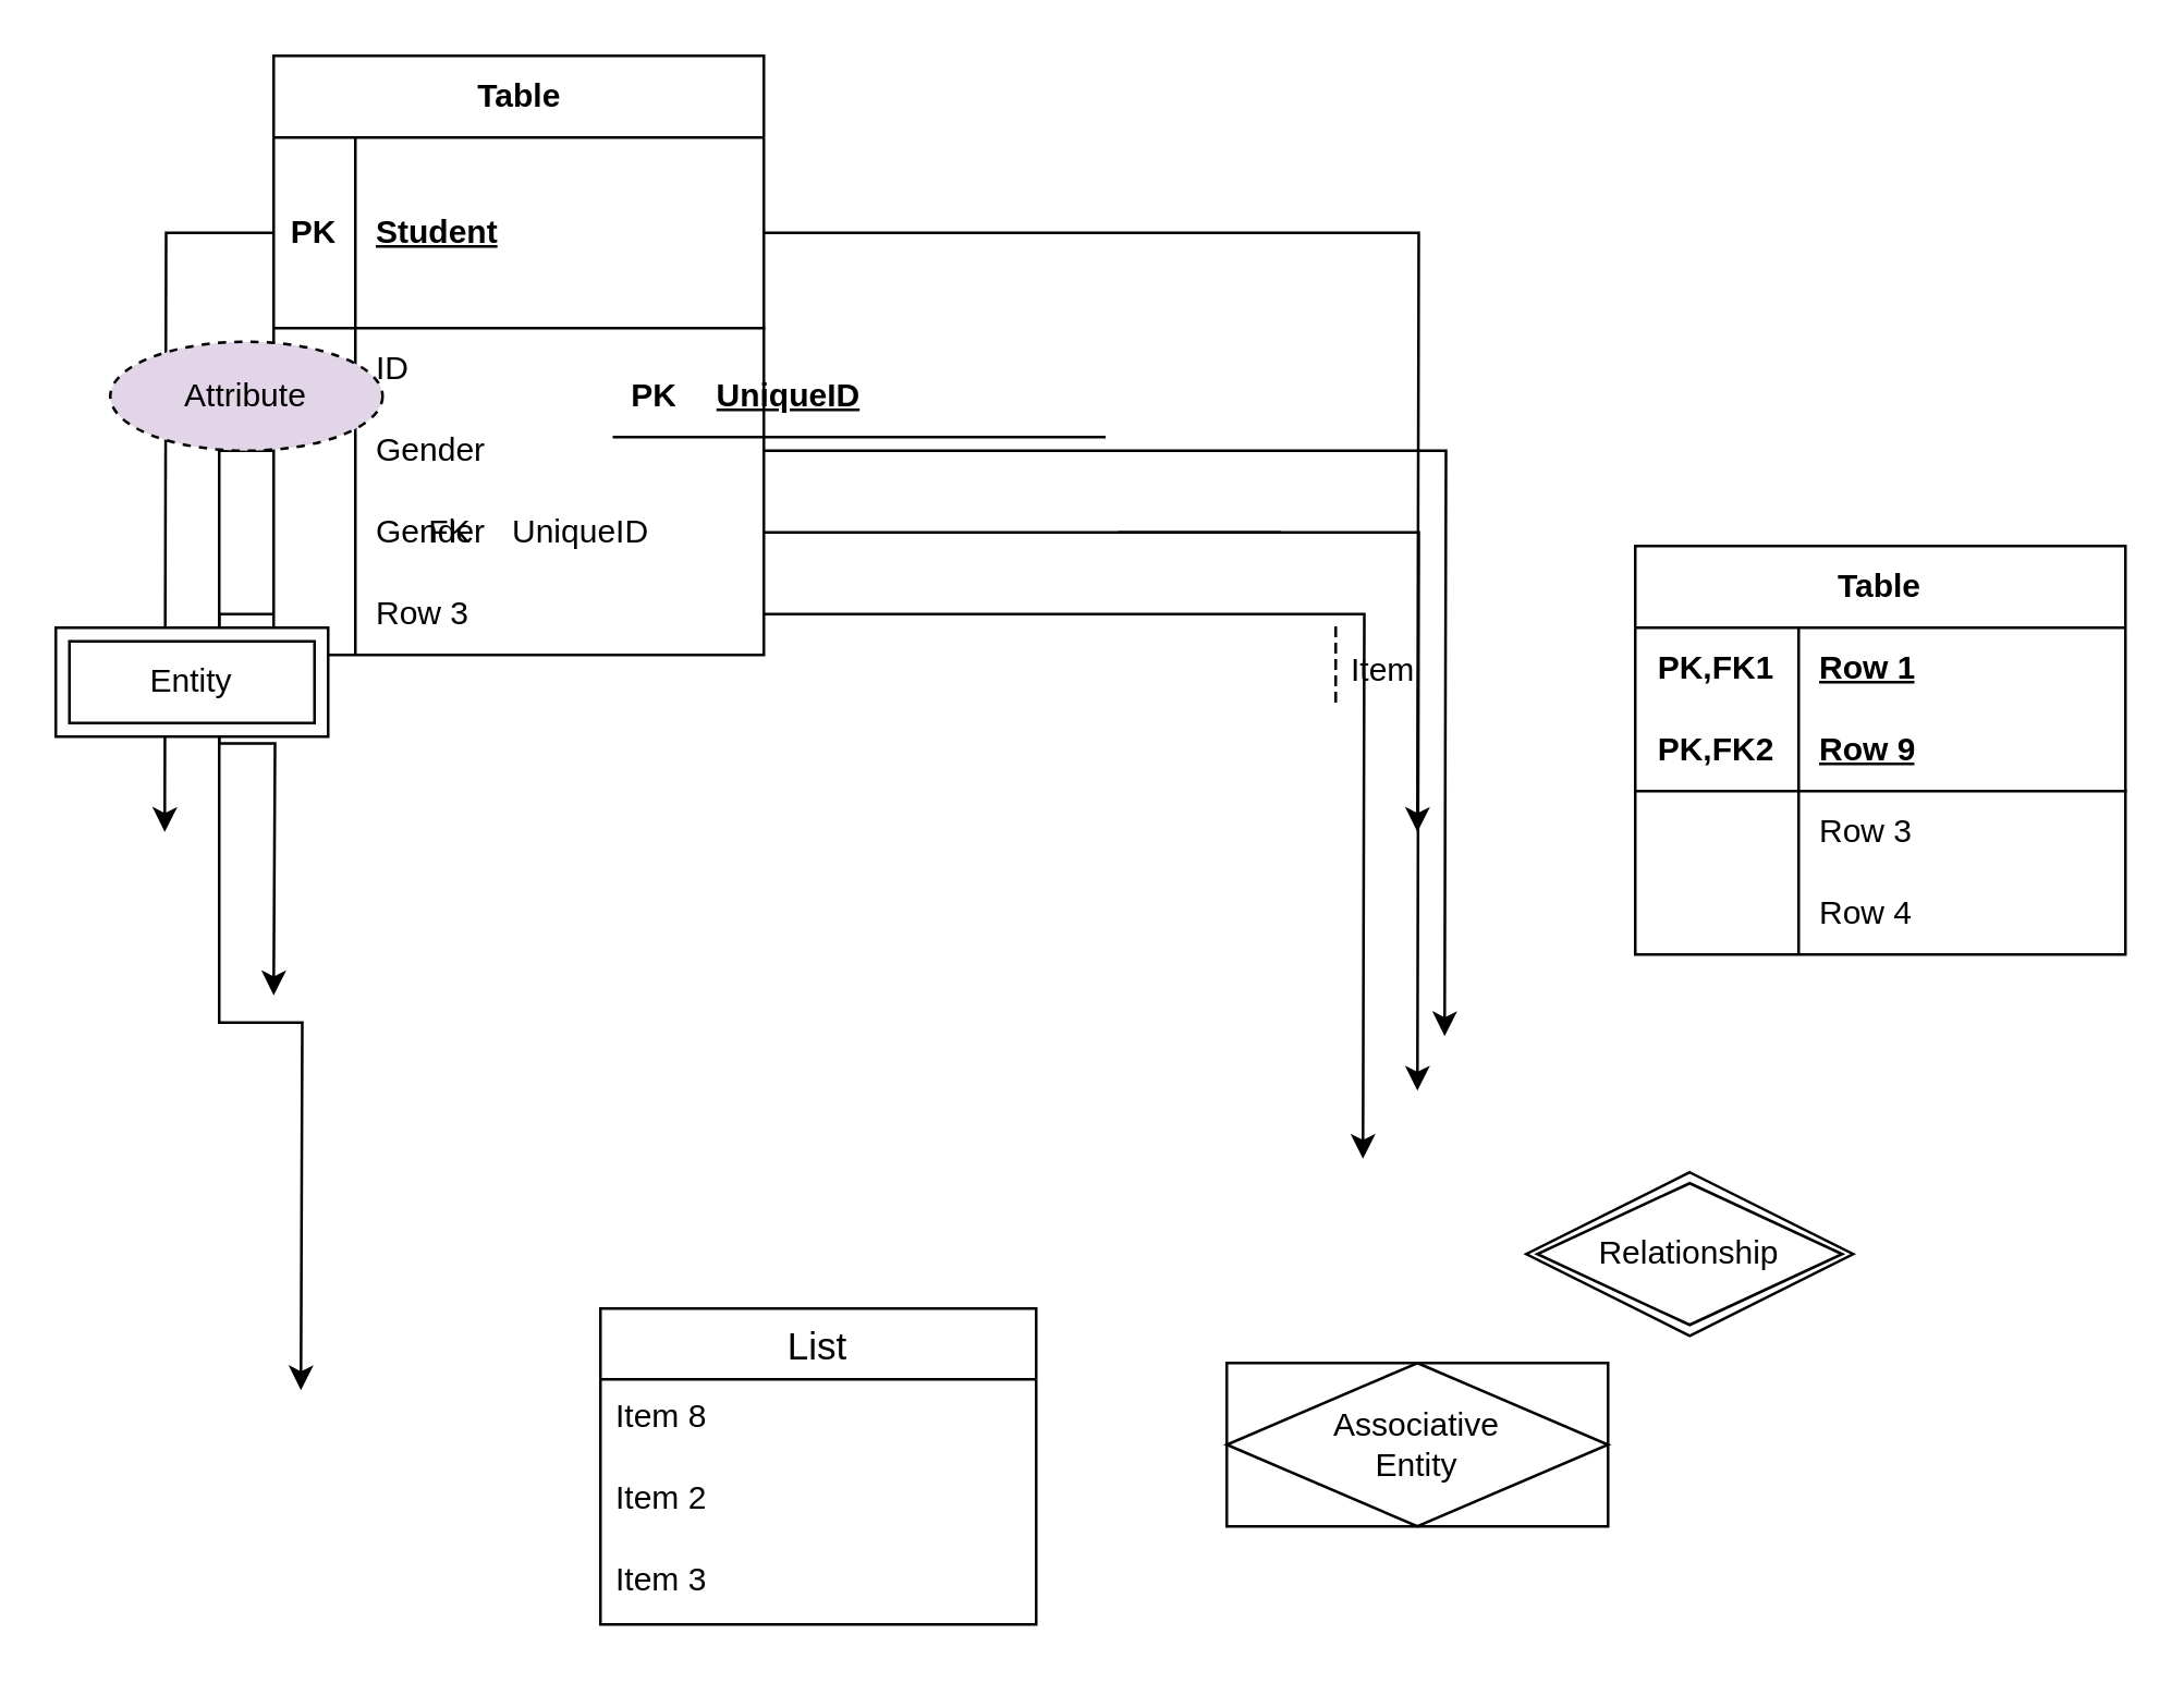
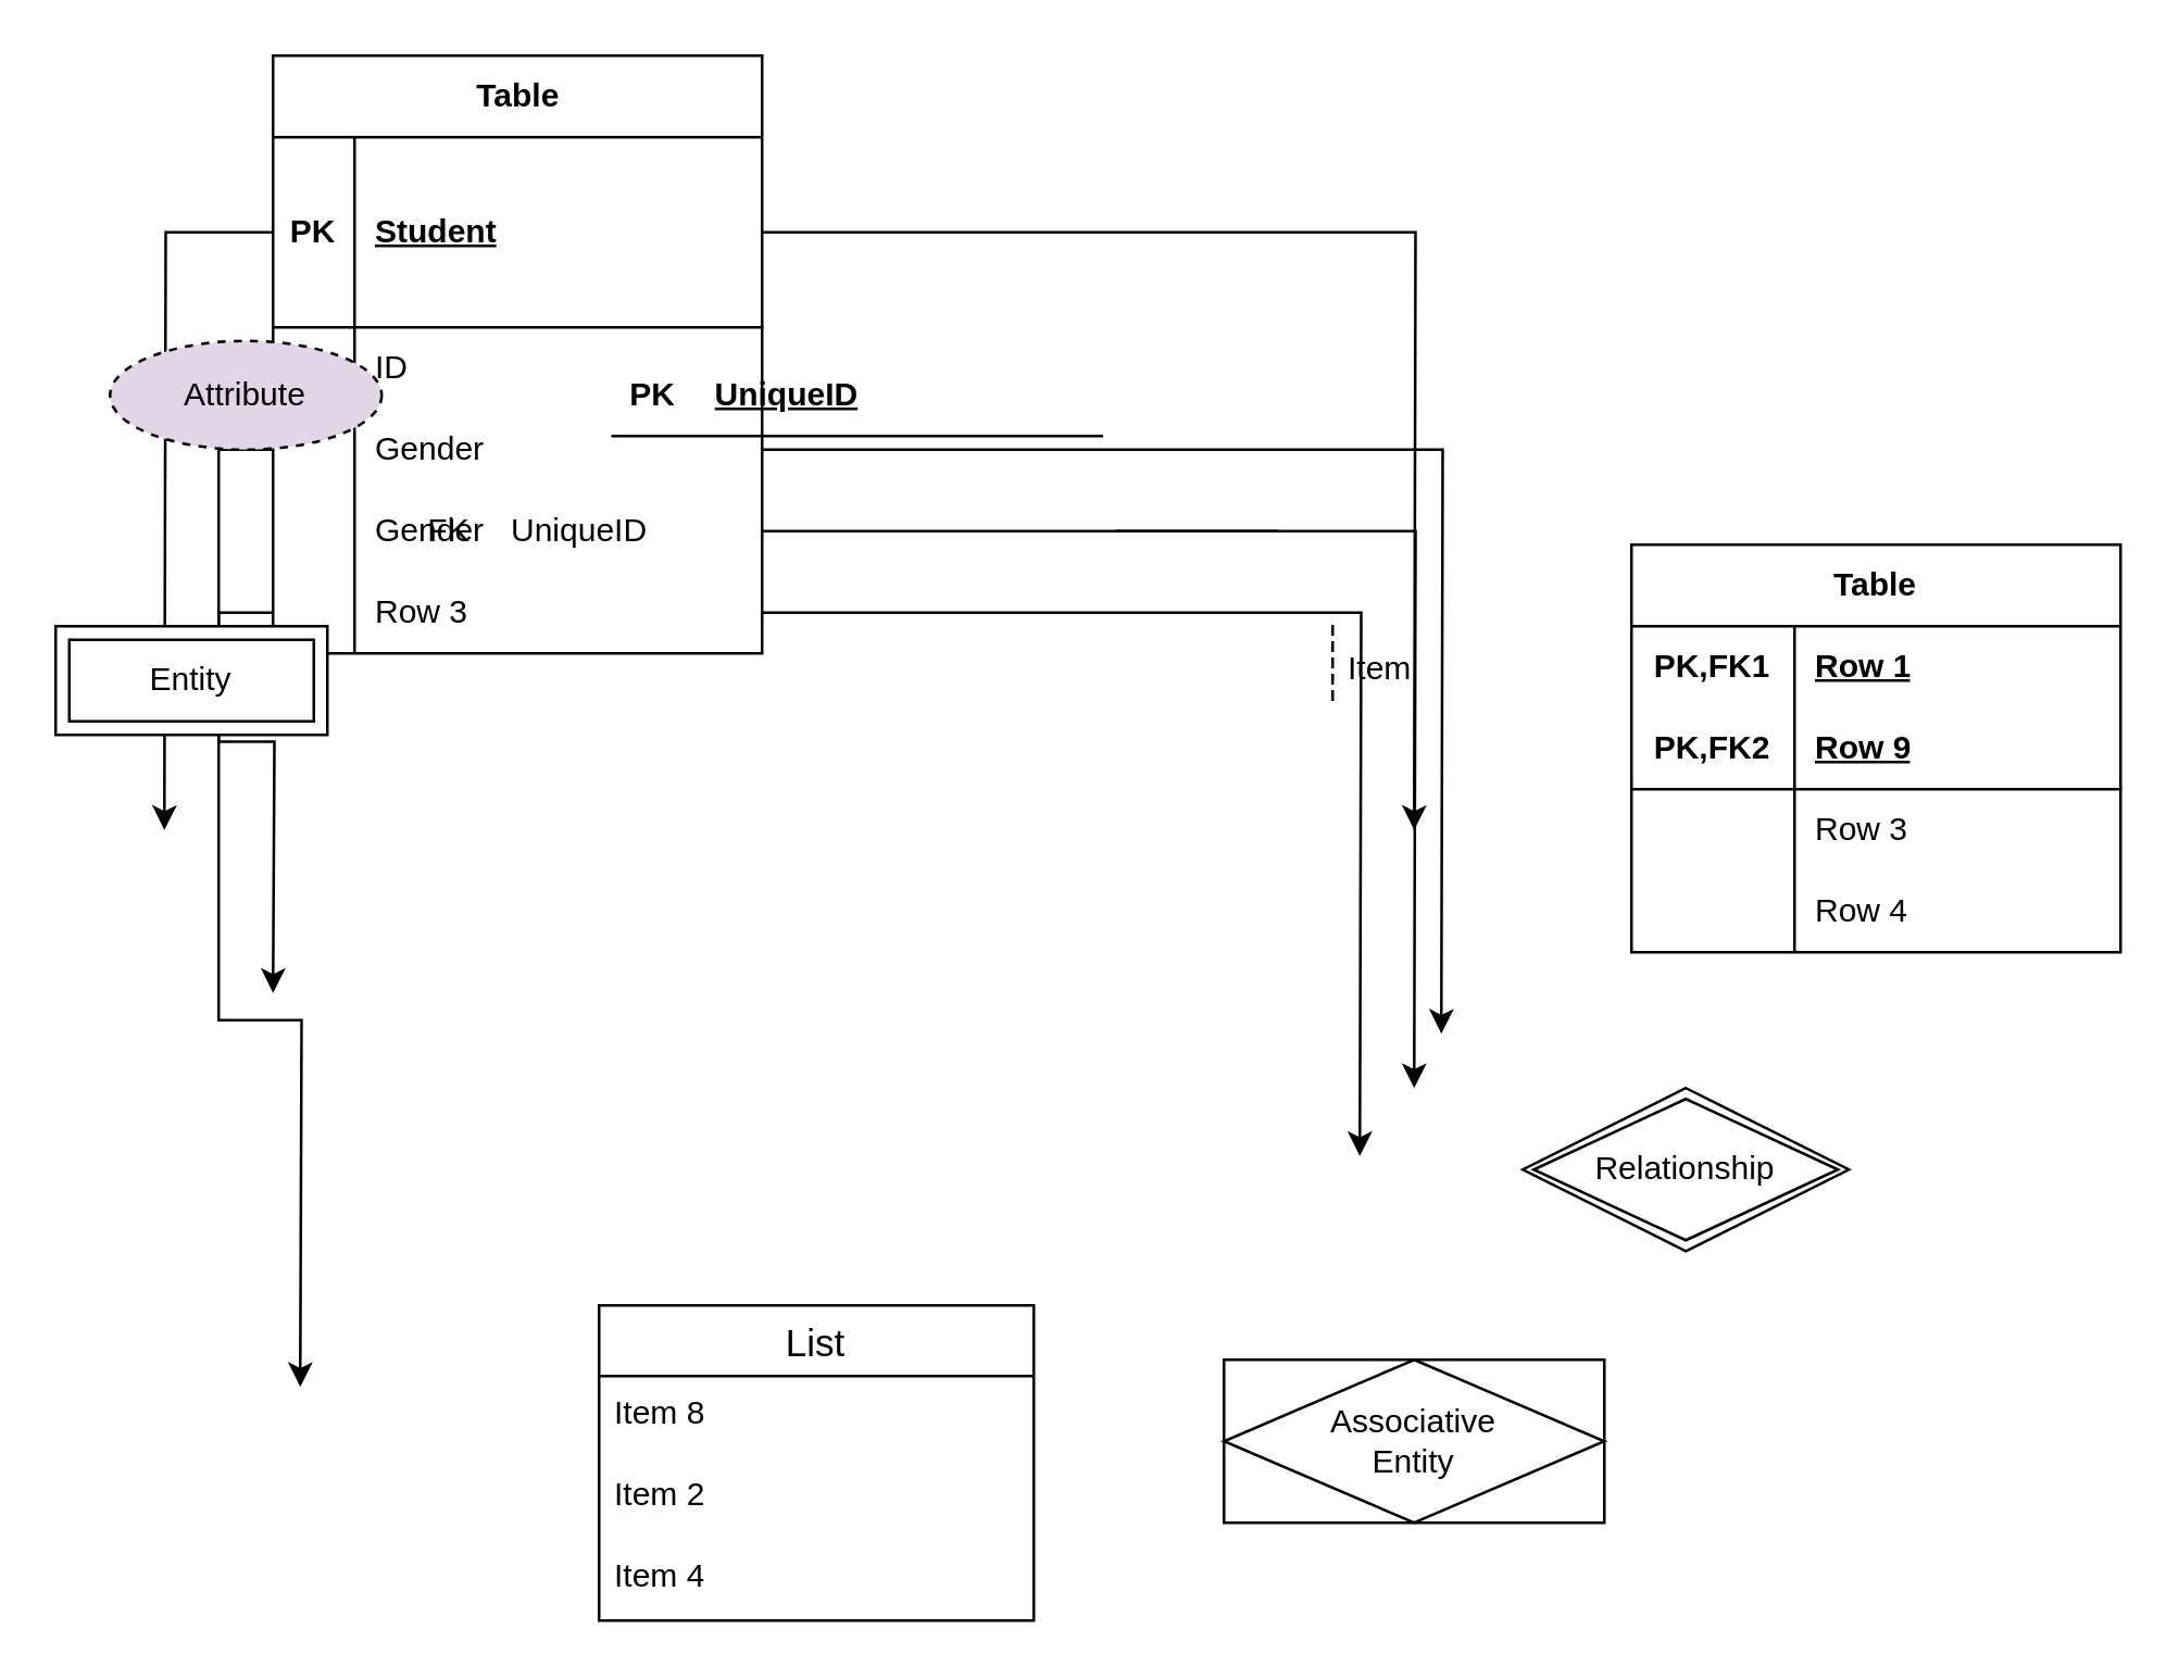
- <mxCell id="38" value="Relationship" style="shape=rhombus;double=1;perimeter=rhombusPerimeter;whiteSpace=wrap;html=1;align=center;" parent="1" vertex="1"><mxGeometry x="560" y="430" width="120" height="60" as="geometry" /></mxCell>
+ <mxCell id="38" value="Relationship" style="shape=rhombus;double=1;perimeter=rhombusPerimeter;whiteSpace=wrap;html=1;align=center;" parent="1" vertex="1"><mxGeometry x="560" y="400" width="120" height="60" as="geometry" /></mxCell>
- <mxCell id="50" value="Item 3" style="text;strokeColor=none;fillColor=none;spacingLeft=4;spacingRight=4;overflow=hidden;rotatable=0;points=[[0,0.5],[1,0.5]];portConstraint=eastwest;fontSize=12;whiteSpace=wrap;html=1;" parent="47" vertex="1"><mxGeometry y="86" width="160" height="30" as="geometry" /></mxCell>
+ <mxCell id="50" value="Item 4" style="text;strokeColor=none;fillColor=none;spacingLeft=4;spacingRight=4;overflow=hidden;rotatable=0;points=[[0,0.5],[1,0.5]];portConstraint=eastwest;fontSize=12;whiteSpace=wrap;html=1;" parent="47" vertex="1"><mxGeometry y="86" width="160" height="30" as="geometry" /></mxCell>
